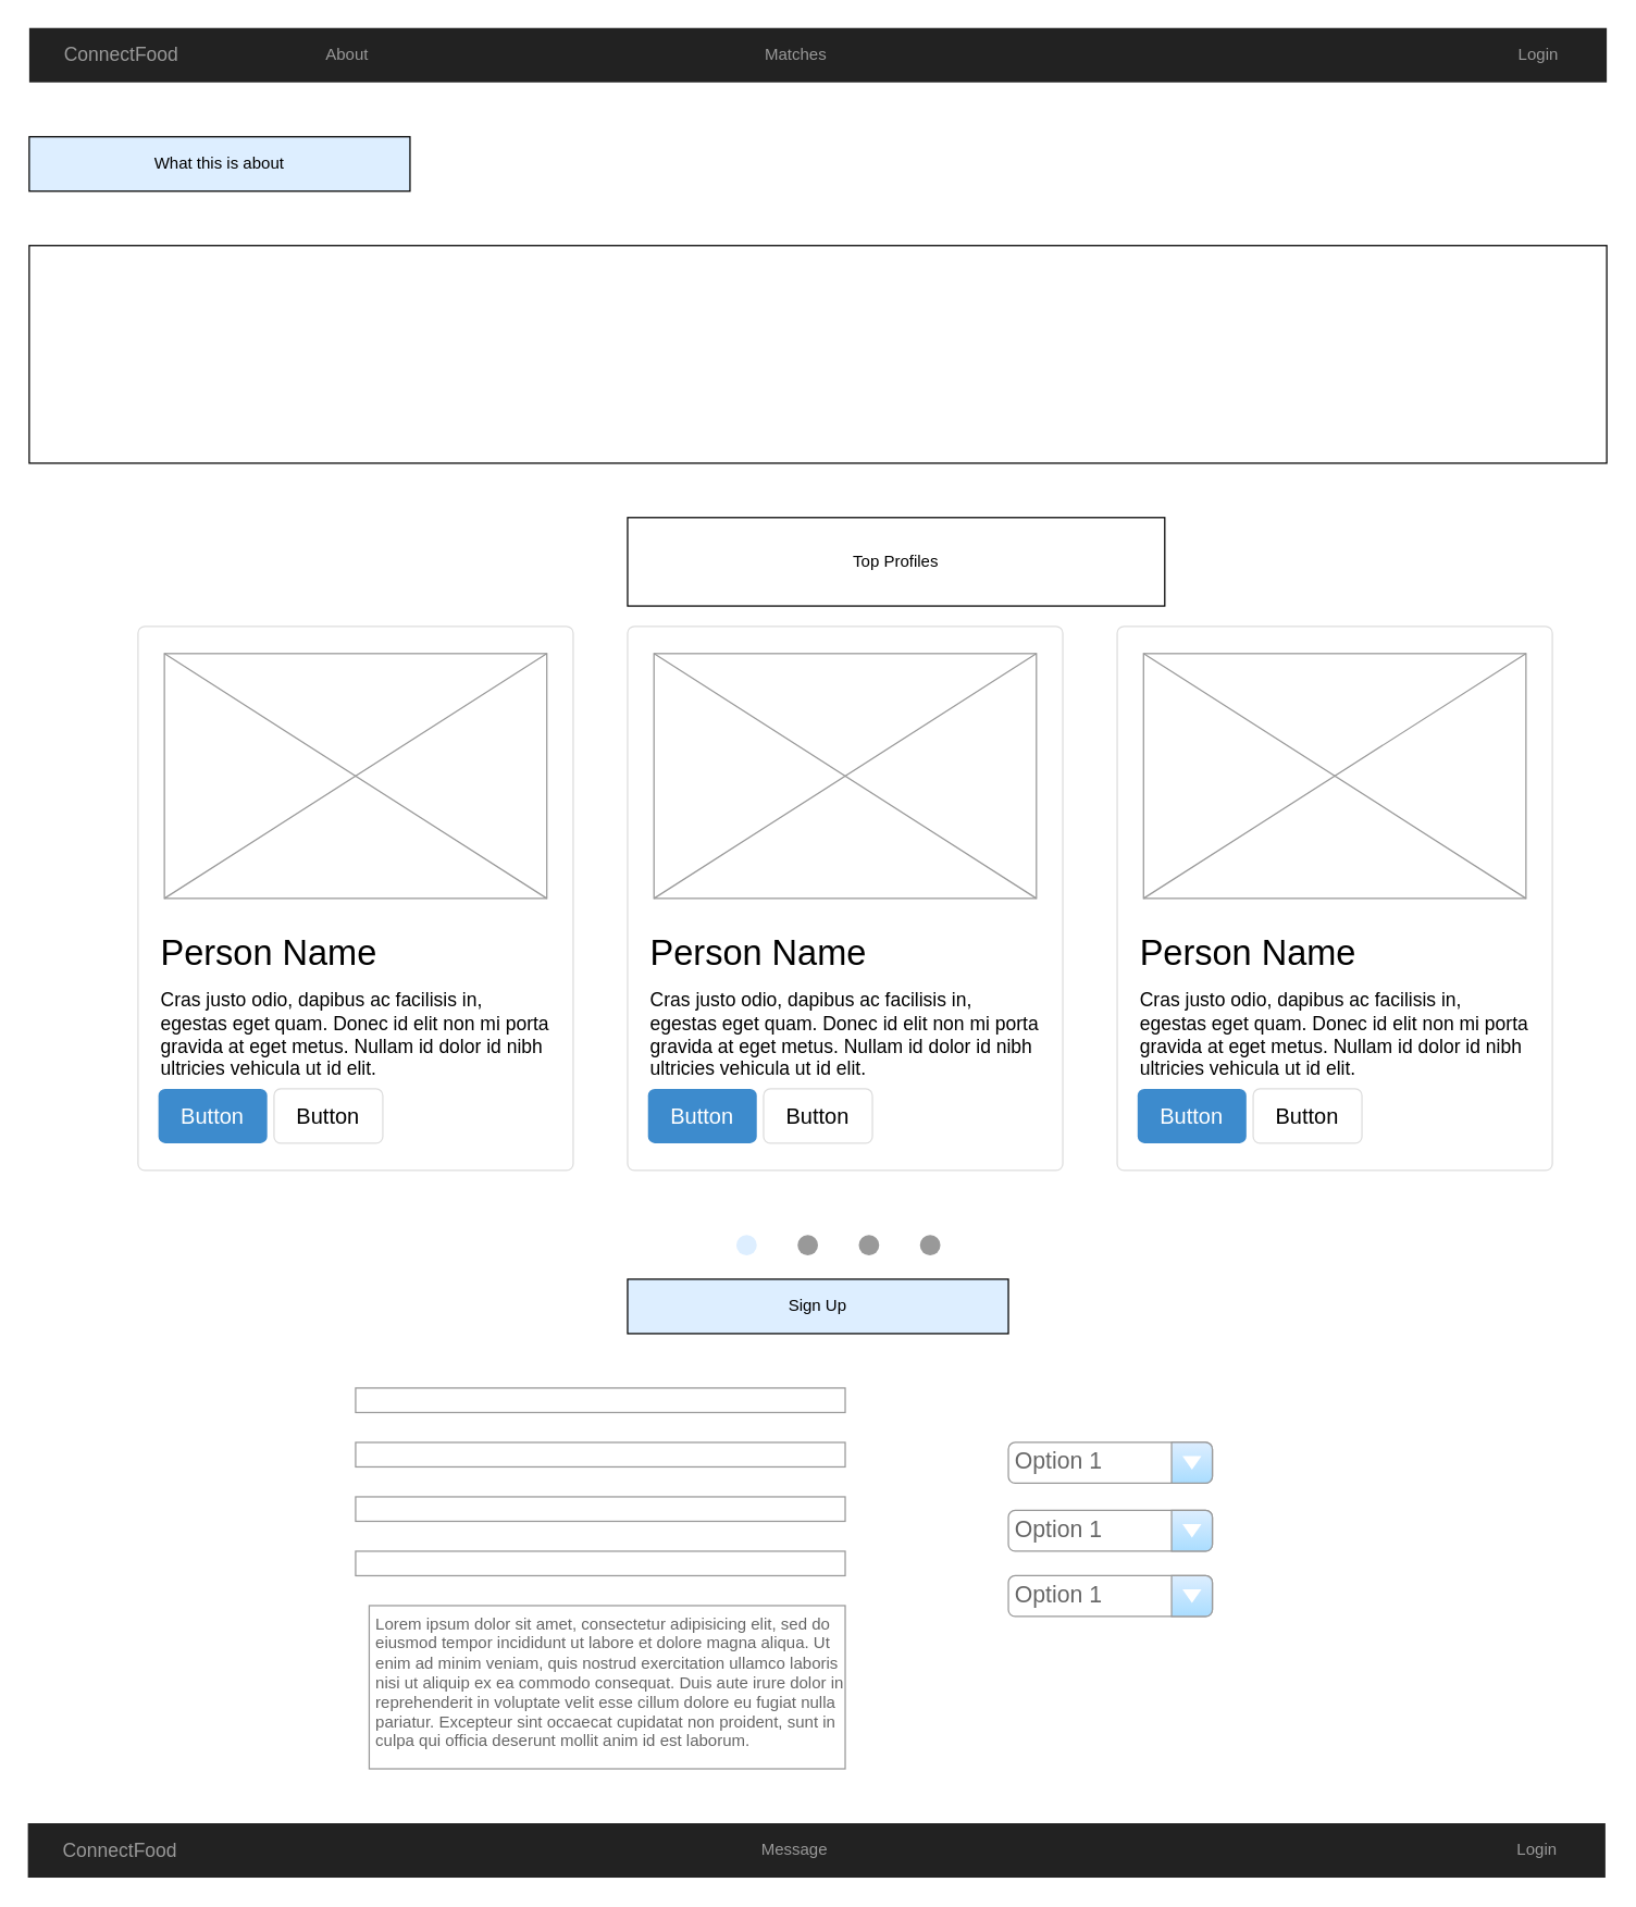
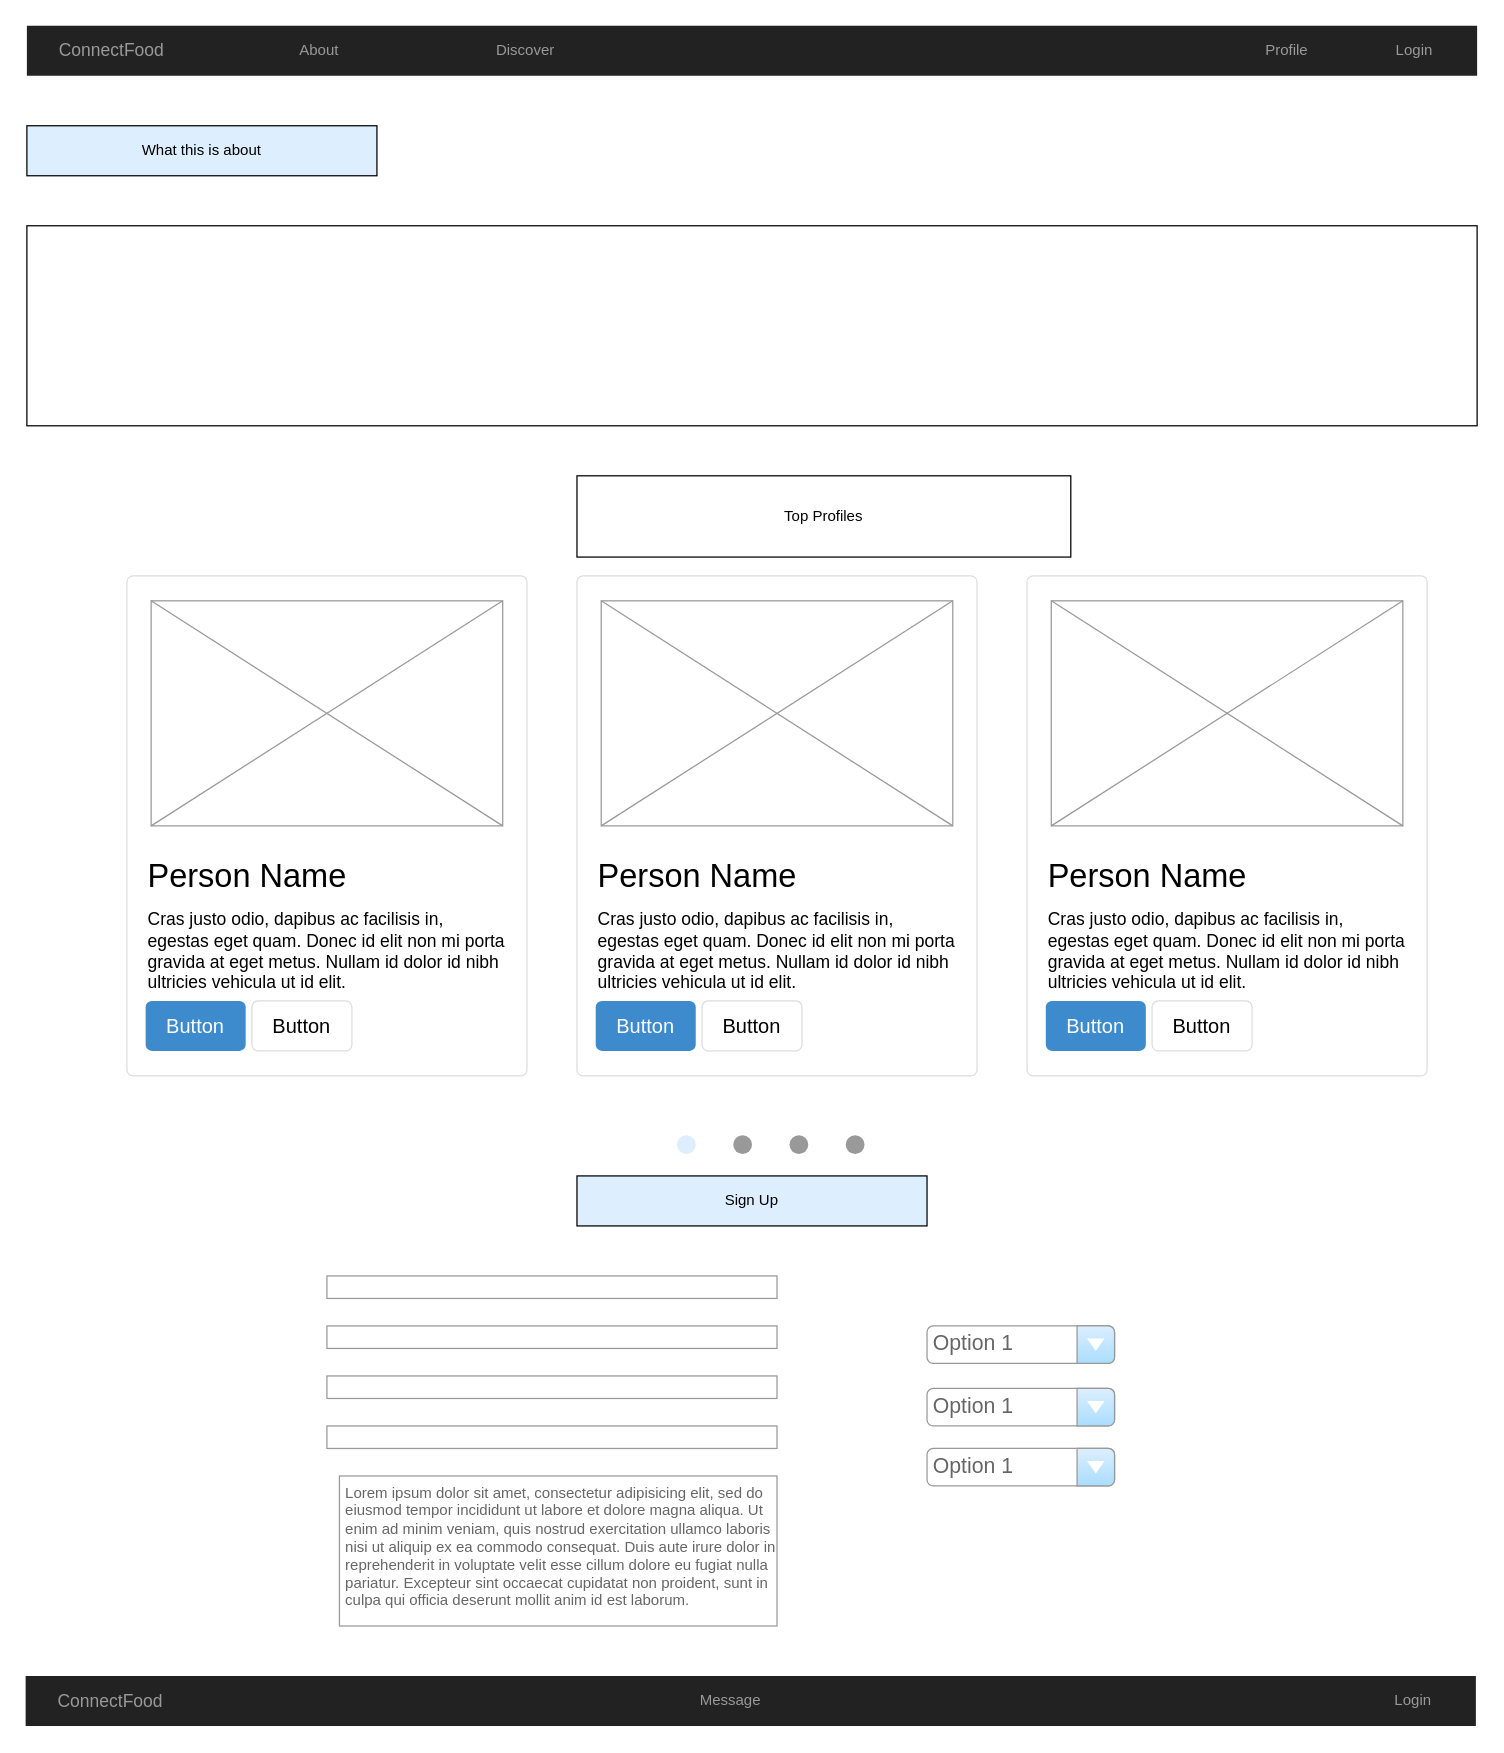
+ <mxCell id="8" value="Discover" style="html=1;shadow=0;dashed=0;fillColor=none;strokeColor=none;shape=mxgraph.bootstrap.rect;fontColor=#999999;whiteSpace=wrap;" vertex="1" parent="2"><mxGeometry x="340.939" width="116" height="40" as="geometry" /></mxCell>
- <mxCell id="4" value="Matches" style="html=1;shadow=0;dashed=0;fillColor=none;strokeColor=none;shape=mxgraph.bootstrap.rect;fontColor=#999999;whiteSpace=wrap;" parent="2" vertex="1"><mxGeometry x="506.365" width="116" height="40" as="geometry" /></mxCell>
+ <mxCell id="5" value="Profile" style="html=1;shadow=0;dashed=0;fillColor=none;strokeColor=none;shape=mxgraph.bootstrap.rect;fontColor=#999999;whiteSpace=wrap;" parent="2" vertex="1"><mxGeometry x="957" width="101.5" height="40" as="geometry" /></mxCell>
